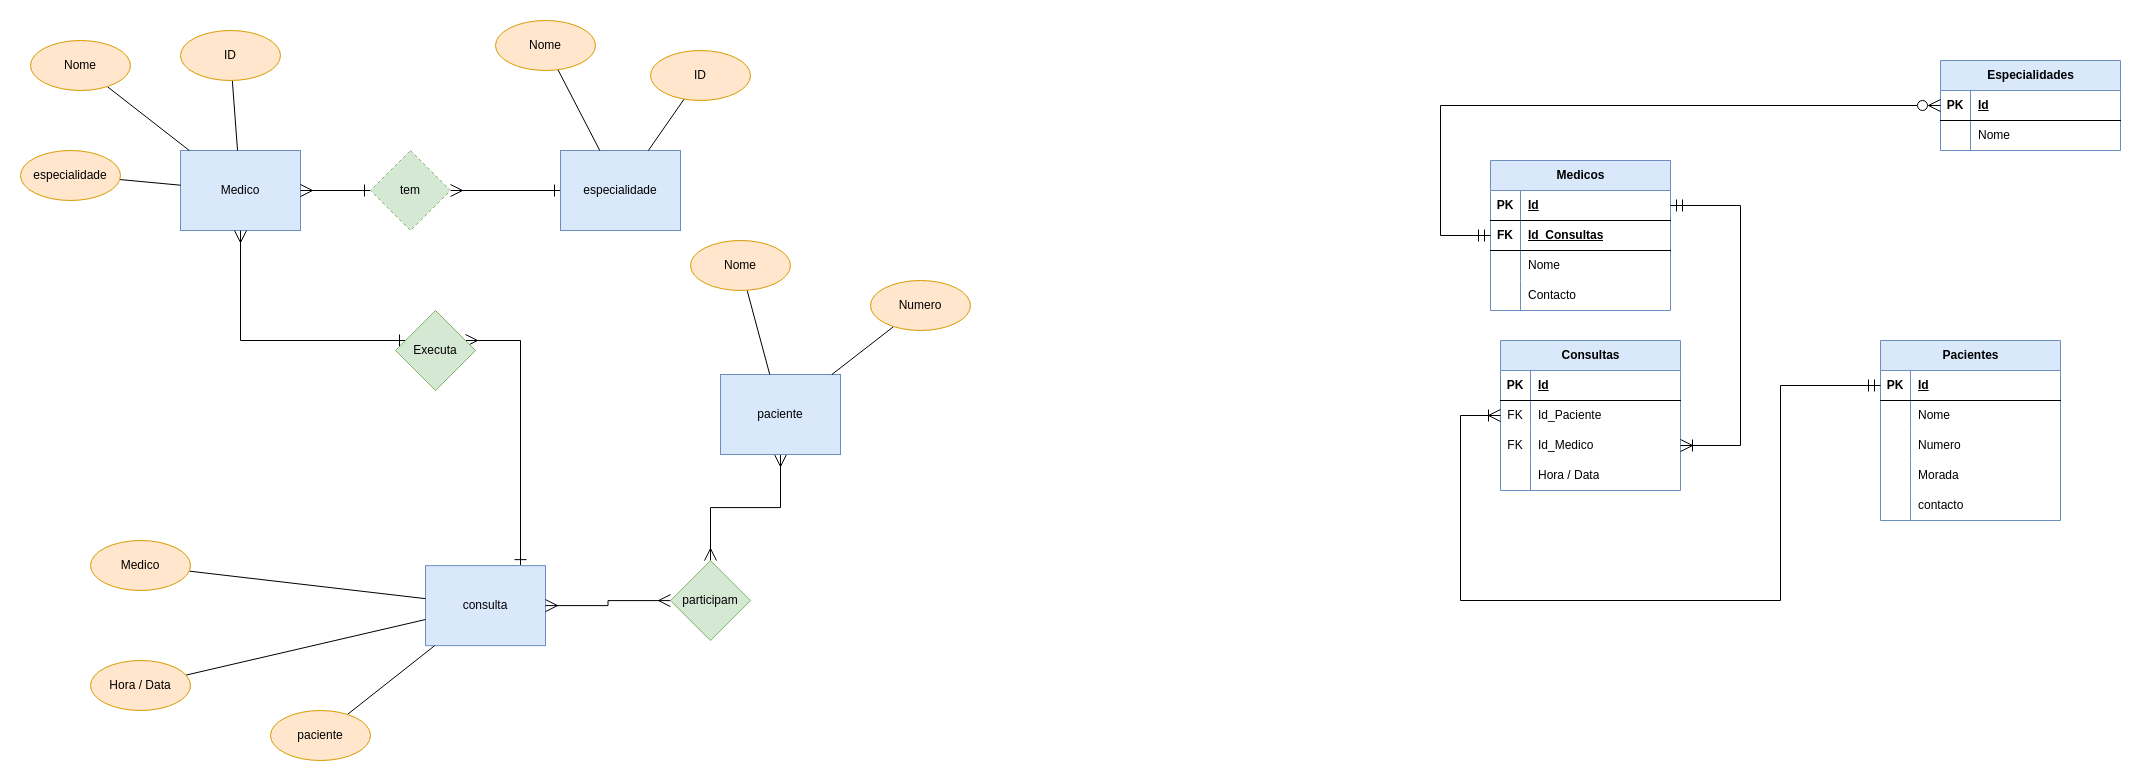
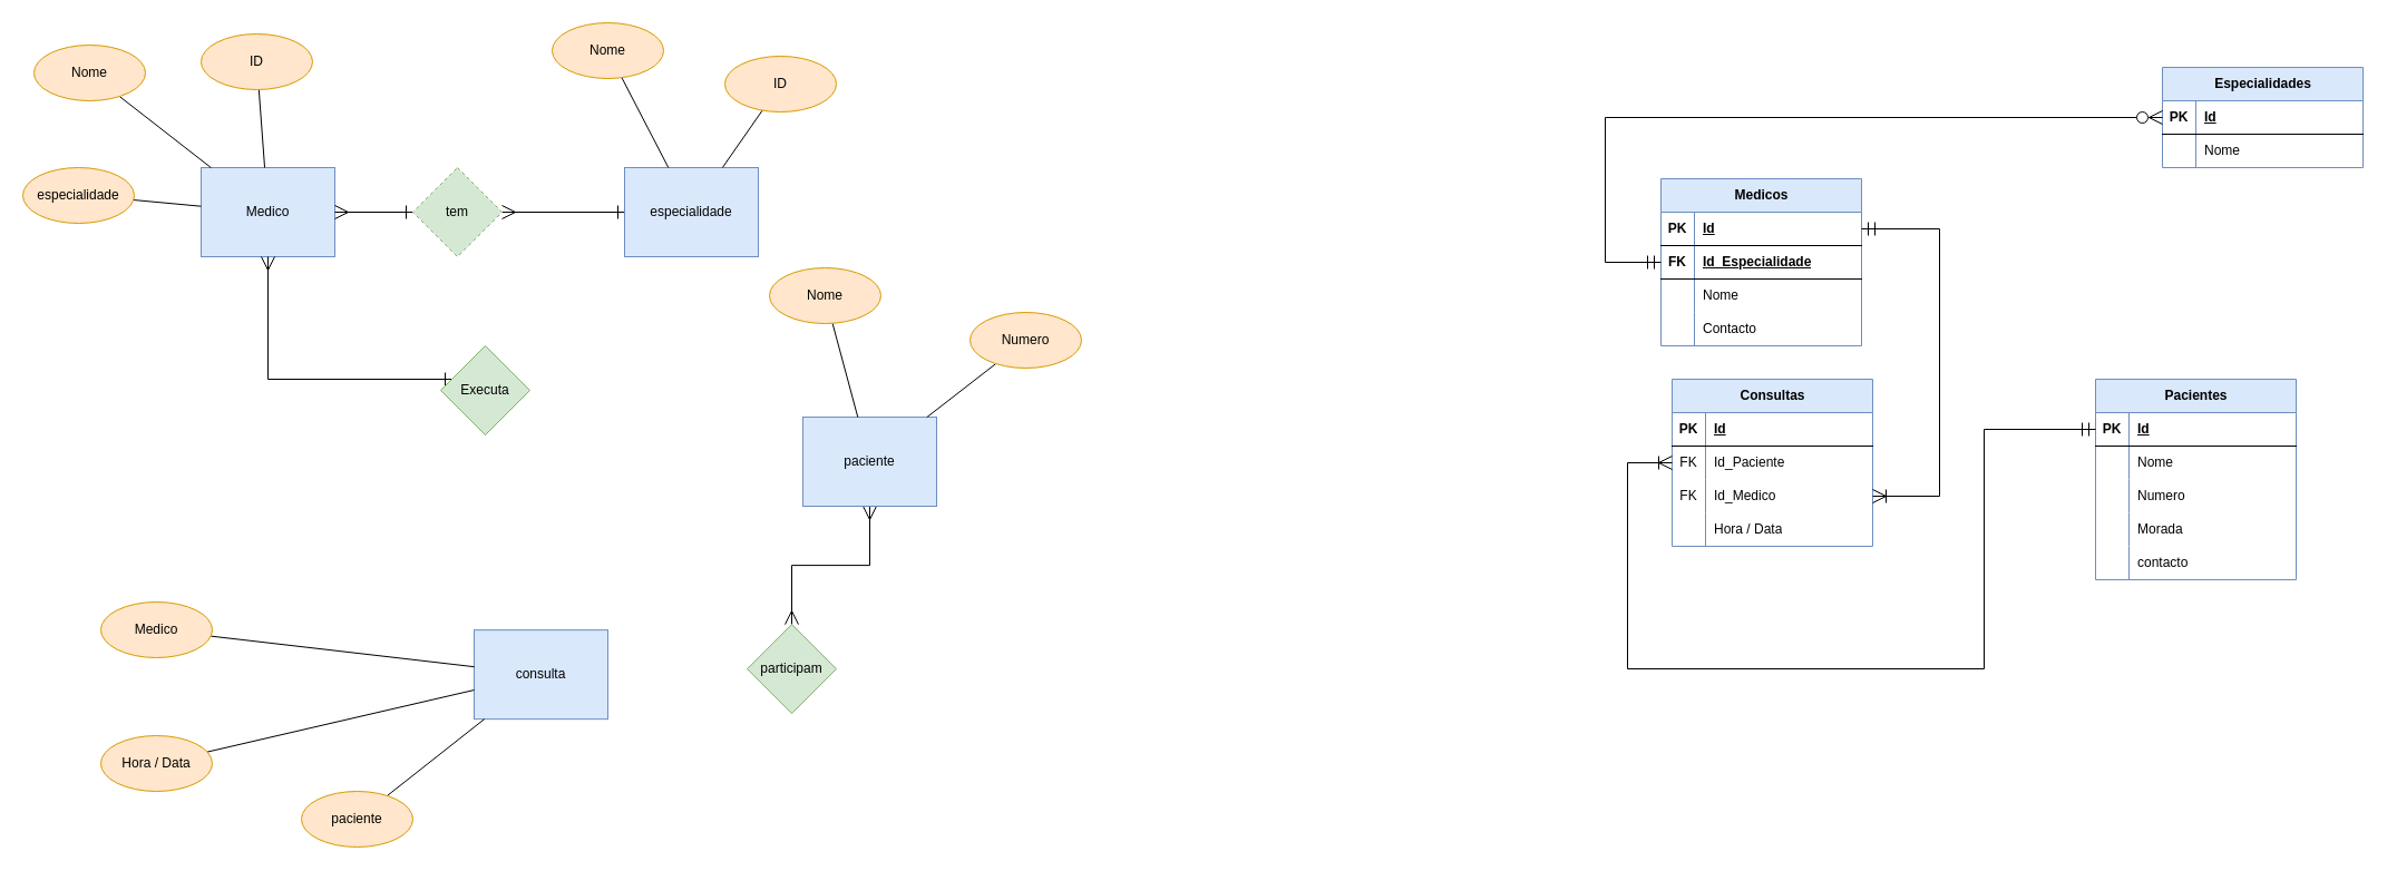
- <mxCell id="35" value="Id_Consultas" style="shape=partialRectangle;connectable=0;fillColor=none;top=0;left=0;bottom=0;right=0;align=left;spacingLeft=6;fontStyle=5;overflow=hidden;whiteSpace=wrap;html=1;" parent="33" vertex="1"><mxGeometry x="30" width="150" height="30" as="geometry"><mxRectangle width="150" height="30" as="alternateBounds" /></mxGeometry></mxCell>
+ <mxCell id="35" value="Id_Especialidade" style="shape=partialRectangle;connectable=0;fillColor=none;top=0;left=0;bottom=0;right=0;align=left;spacingLeft=6;fontStyle=5;overflow=hidden;whiteSpace=wrap;html=1;" parent="33" vertex="1"><mxGeometry x="30" width="150" height="30" as="geometry"><mxRectangle width="150" height="30" as="alternateBounds" /></mxGeometry></mxCell>
- <mxCell id="3" style="edgeStyle=orthogonalEdgeStyle;rounded=0;orthogonalLoop=1;jettySize=auto;html=1;endArrow=ERone;endFill=0;startArrow=ERmany;startFill=0;endSize=10;startSize=10;" parent="1" source="83" target="7" edge="1"><mxGeometry relative="1" as="geometry"><Array as="points"><mxPoint x="520" y="340" /></Array></mxGeometry></mxCell>
- <mxCell id="80" value="" style="edgeStyle=orthogonalEdgeStyle;rounded=0;orthogonalLoop=1;jettySize=auto;html=1;startArrow=ERmany;startFill=0;endArrow=ERmany;endFill=0;endSize=10;startSize=10;" parent="1" source="7" target="81" edge="1"><mxGeometry relative="1" as="geometry"><mxPoint x="580" y="605" as="sourcePoint" /><mxPoint x="780" y="454" as="targetPoint" /></mxGeometry></mxCell>
